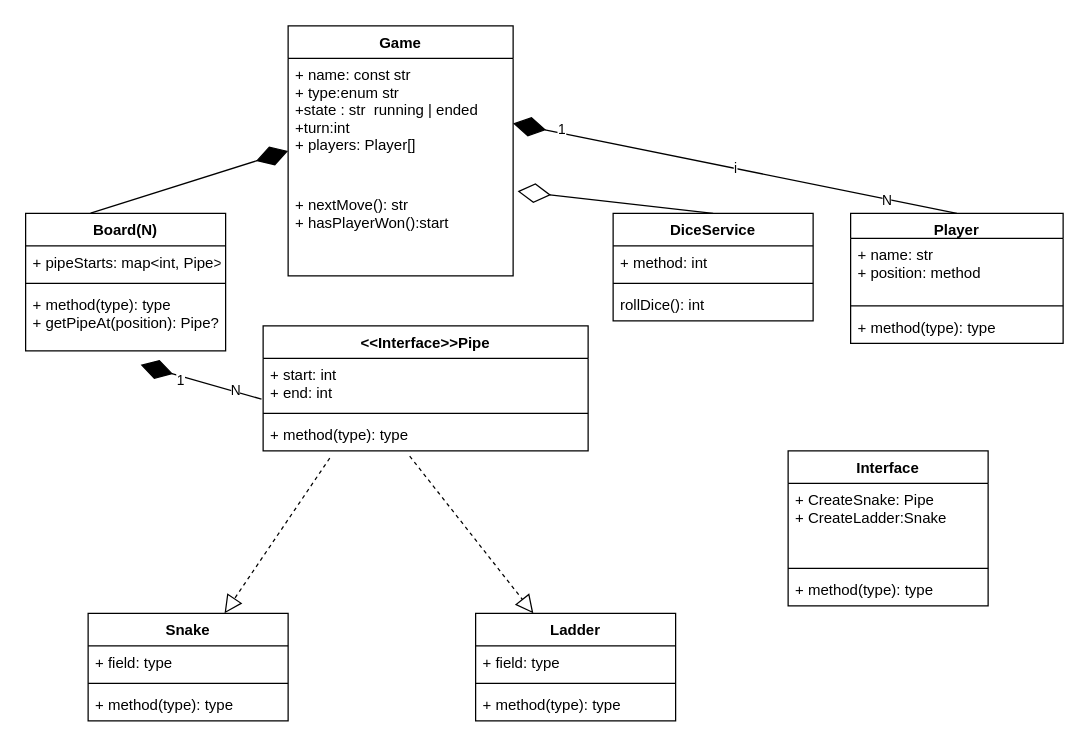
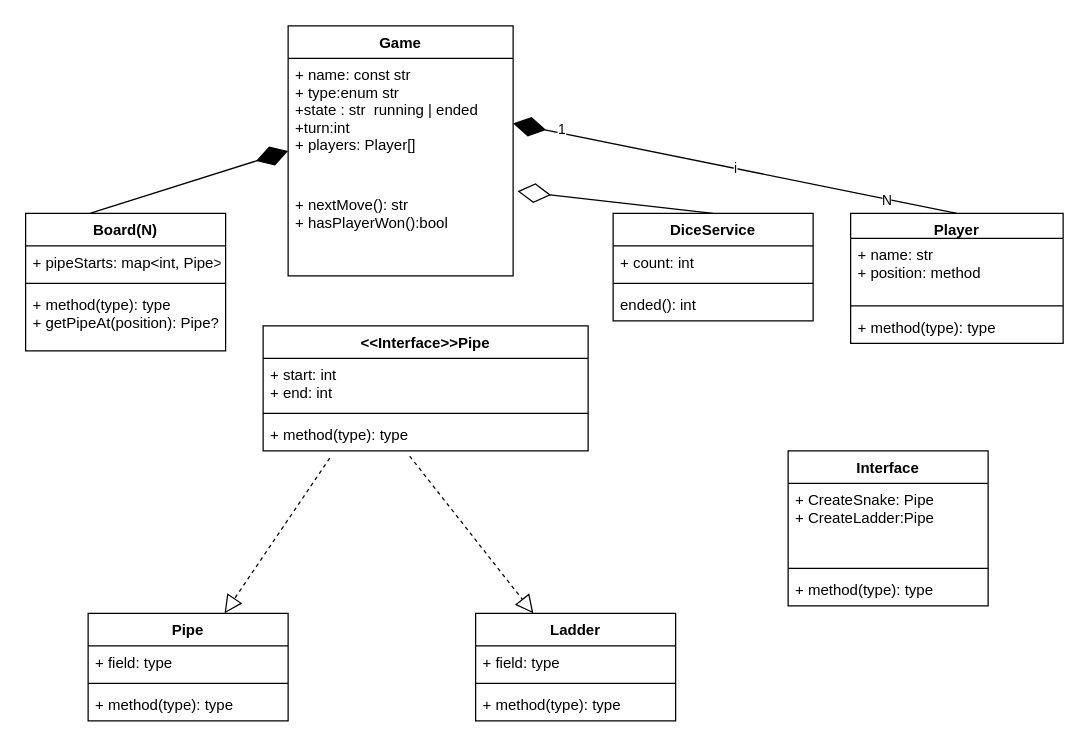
- <mxCell id="34" value="+ nextMove(): str&#10;+ hasPlayerWon():start" style="text;strokeColor=none;fillColor=none;align=left;verticalAlign=top;spacingLeft=4;spacingRight=4;overflow=hidden;rotatable=0;points=[[0,0.5],[1,0.5]];portConstraint=eastwest;" vertex="1" parent="31"><mxGeometry y="130" width="180" height="70" as="geometry" /></mxCell>
+ <mxCell id="34" value="+ nextMove(): str&#10;+ hasPlayerWon():bool" style="text;strokeColor=none;fillColor=none;align=left;verticalAlign=top;spacingLeft=4;spacingRight=4;overflow=hidden;rotatable=0;points=[[0,0.5],[1,0.5]];portConstraint=eastwest;" vertex="1" parent="31"><mxGeometry y="130" width="180" height="70" as="geometry" /></mxCell>
- <mxCell id="7" value="+ method: int" style="text;strokeColor=none;fillColor=none;align=left;verticalAlign=top;spacingLeft=4;spacingRight=4;overflow=hidden;rotatable=0;points=[[0,0.5],[1,0.5]];portConstraint=eastwest;" vertex="1" parent="6"><mxGeometry y="26" width="160" height="26" as="geometry" /></mxCell>
+ <mxCell id="7" value="+ count: int" style="text;strokeColor=none;fillColor=none;align=left;verticalAlign=top;spacingLeft=4;spacingRight=4;overflow=hidden;rotatable=0;points=[[0,0.5],[1,0.5]];portConstraint=eastwest;" vertex="1" parent="6"><mxGeometry y="26" width="160" height="26" as="geometry" /></mxCell>
- <mxCell id="9" value="rollDice(): int" style="text;strokeColor=none;fillColor=none;align=left;verticalAlign=top;spacingLeft=4;spacingRight=4;overflow=hidden;rotatable=0;points=[[0,0.5],[1,0.5]];portConstraint=eastwest;" vertex="1" parent="6"><mxGeometry y="60" width="160" height="26" as="geometry" /></mxCell>
+ <mxCell id="9" value="ended(): int" style="text;strokeColor=none;fillColor=none;align=left;verticalAlign=top;spacingLeft=4;spacingRight=4;overflow=hidden;rotatable=0;points=[[0,0.5],[1,0.5]];portConstraint=eastwest;" vertex="1" parent="6"><mxGeometry y="60" width="160" height="26" as="geometry" /></mxCell>
- <mxCell id="24" value="" style="endArrow=diamondThin;endFill=1;endSize=24;html=1;rounded=0;entryX=0.575;entryY=1.223;entryDx=0;entryDy=0;entryPerimeter=0;exitX=-0.005;exitY=0.815;exitDx=0;exitDy=0;exitPerimeter=0;" edge="1" parent="1" source="19" target="5"><mxGeometry width="160" relative="1" as="geometry"><mxPoint x="210" y="360" as="sourcePoint" /><mxPoint x="370" y="360" as="targetPoint" /></mxGeometry></mxCell>
- <mxCell id="25" value="1" style="edgeLabel;html=1;align=center;verticalAlign=middle;resizable=0;points=[];" vertex="1" connectable="0" parent="24"><mxGeometry x="0.34" y="2" relative="1" as="geometry"><mxPoint y="1" as="offset" /></mxGeometry></mxCell>
- <mxCell id="26" value="N" style="edgeLabel;html=1;align=center;verticalAlign=middle;resizable=0;points=[];" vertex="1" connectable="0" parent="24"><mxGeometry x="-0.569" y="-1" relative="1" as="geometry"><mxPoint as="offset" /></mxGeometry></mxCell>
- <mxCell id="41" value="+ CreateSnake: Pipe&#10;+ CreateLadder:Snake" style="text;strokeColor=none;fillColor=none;align=left;verticalAlign=top;spacingLeft=4;spacingRight=4;overflow=hidden;rotatable=0;points=[[0,0.5],[1,0.5]];portConstraint=eastwest;" vertex="1" parent="40"><mxGeometry y="26" width="160" height="64" as="geometry" /></mxCell>
+ <mxCell id="41" value="+ CreateSnake: Pipe&#10;+ CreateLadder:Pipe" style="text;strokeColor=none;fillColor=none;align=left;verticalAlign=top;spacingLeft=4;spacingRight=4;overflow=hidden;rotatable=0;points=[[0,0.5],[1,0.5]];portConstraint=eastwest;" vertex="1" parent="40"><mxGeometry y="26" width="160" height="64" as="geometry" /></mxCell>
- <mxCell id="10" value="Snake" style="swimlane;fontStyle=1;align=center;verticalAlign=top;childLayout=stackLayout;horizontal=1;startSize=26;horizontalStack=0;resizeParent=1;resizeParentMax=0;resizeLast=0;collapsible=1;marginBottom=0;" vertex="1" parent="1"><mxGeometry x="70" y="490" width="160" height="86" as="geometry" /></mxCell>
+ <mxCell id="10" value="Pipe" style="swimlane;fontStyle=1;align=center;verticalAlign=top;childLayout=stackLayout;horizontal=1;startSize=26;horizontalStack=0;resizeParent=1;resizeParentMax=0;resizeLast=0;collapsible=1;marginBottom=0;" vertex="1" parent="1"><mxGeometry x="70" y="490" width="160" height="86" as="geometry" /></mxCell>
